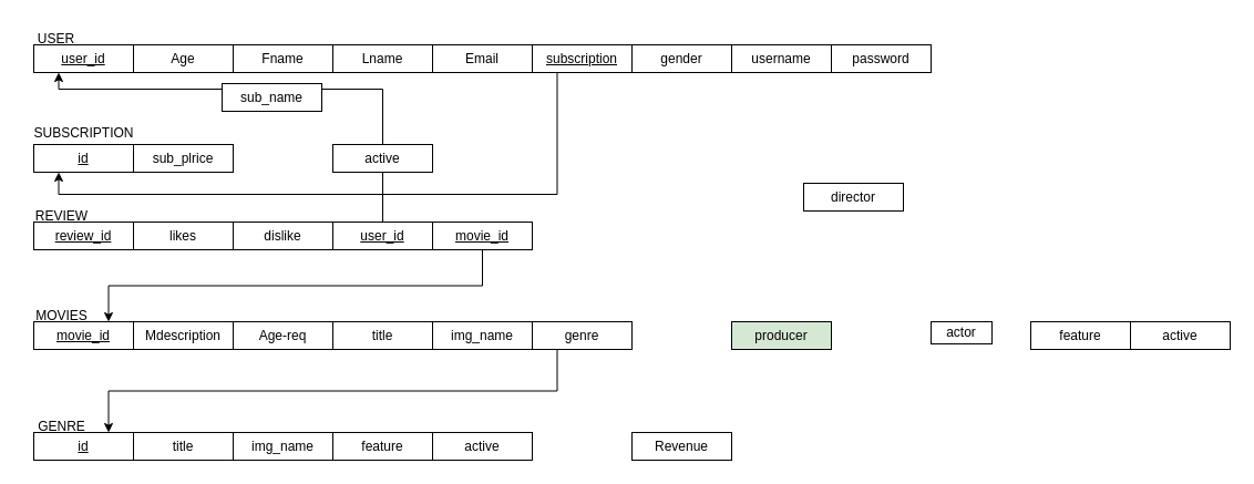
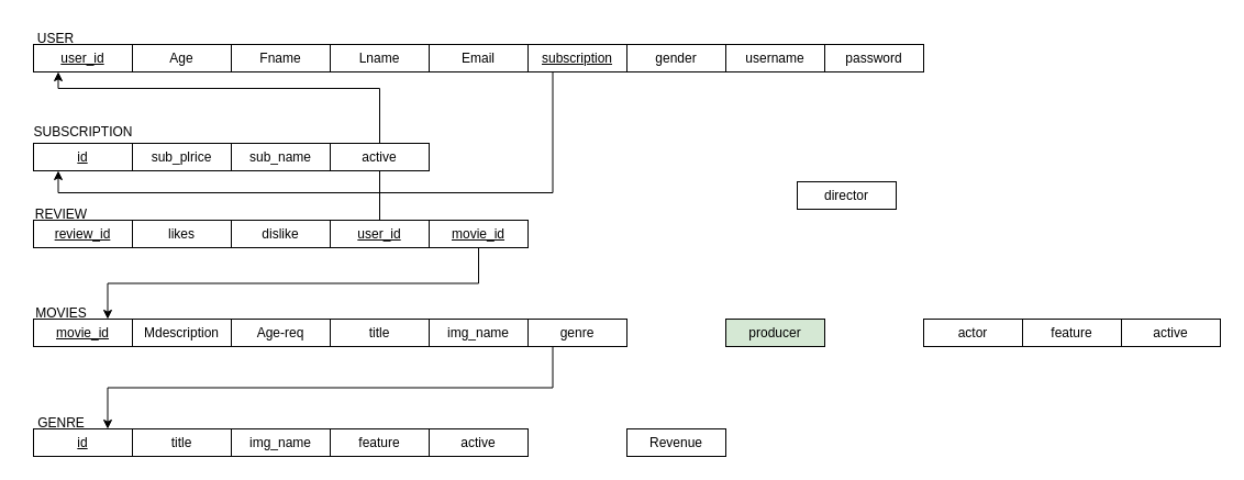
- <mxCell id="40" value="sub_name" style="rounded=0;whiteSpace=wrap;html=1;" vertex="1" parent="1"><mxGeometry x="200" y="75" width="90" height="25" as="geometry" /></mxCell>
+ <mxCell id="40" value="sub_name" style="rounded=0;whiteSpace=wrap;html=1;" vertex="1" parent="1"><mxGeometry x="210" y="130" width="90" height="25" as="geometry" /></mxCell>
- <mxCell id="27" value="actor" style="rounded=0;whiteSpace=wrap;html=1;" parent="1" vertex="1"><mxGeometry x="840" y="290" width="55" height="20" as="geometry" /></mxCell>
+ <mxCell id="27" value="actor" style="rounded=0;whiteSpace=wrap;html=1;" parent="1" vertex="1"><mxGeometry x="840" y="290" width="90" height="25" as="geometry" /></mxCell>
